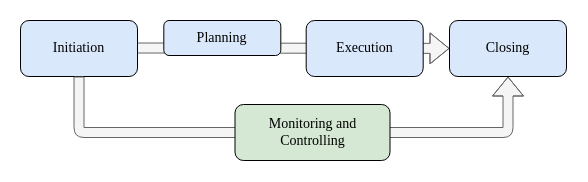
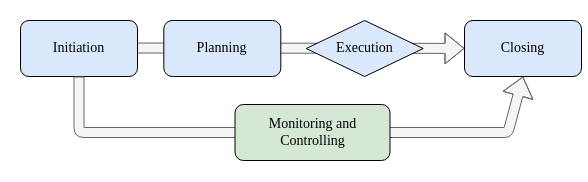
- <mxCell id="5" value="&lt;font style=&quot;font-size: 14px&quot; face=&quot;CMU Serif Roman&quot;&gt;Planning&lt;/font&gt;" style="rounded=1;whiteSpace=wrap;html=1;fillColor=#dae8fc;" parent="2" vertex="1"><mxGeometry x="163.325" y="20" width="117" height="35" as="geometry" /></mxCell>
+ <mxCell id="5" value="&lt;font style=&quot;font-size: 14px&quot; face=&quot;CMU Serif Roman&quot;&gt;Planning&lt;/font&gt;" style="rounded=1;whiteSpace=wrap;html=1;fillColor=#dae8fc;" parent="2" vertex="1"><mxGeometry x="163.325" y="20" width="117" height="56" as="geometry" /></mxCell>
- <mxCell id="6" value="&lt;font style=&quot;font-size: 14px&quot; face=&quot;CMU Serif Roman&quot;&gt;Execution&lt;/font&gt;" style="rounded=1;whiteSpace=wrap;html=1;fillColor=#dae8fc;" parent="2" vertex="1"><mxGeometry x="305.675" y="20" width="117" height="56" as="geometry" /></mxCell>
+ <mxCell id="6" value="&lt;font style=&quot;font-size: 14px&quot; face=&quot;CMU Serif Roman&quot;&gt;Execution&lt;/font&gt;" style="rhombus;whiteSpace=wrap;html=1;fillColor=#dae8fc;" parent="2" vertex="1"><mxGeometry x="305.675" y="20" width="117" height="56" as="geometry" /></mxCell>
- <mxCell id="7" value="&lt;font style=&quot;font-size: 14px&quot; face=&quot;CMU Serif Roman&quot;&gt;Closing&lt;/font&gt;" style="rounded=1;whiteSpace=wrap;html=1;fillColor=#dae8fc;" parent="2" vertex="1"><mxGeometry x="449" y="20" width="117" height="56" as="geometry" /></mxCell>
+ <mxCell id="7" value="&lt;font style=&quot;font-size: 14px&quot; face=&quot;CMU Serif Roman&quot;&gt;Closing&lt;/font&gt;" style="rounded=1;whiteSpace=wrap;html=1;fillColor=#dae8fc;" parent="2" vertex="1"><mxGeometry x="464" y="20" width="117" height="56" as="geometry" /></mxCell>
